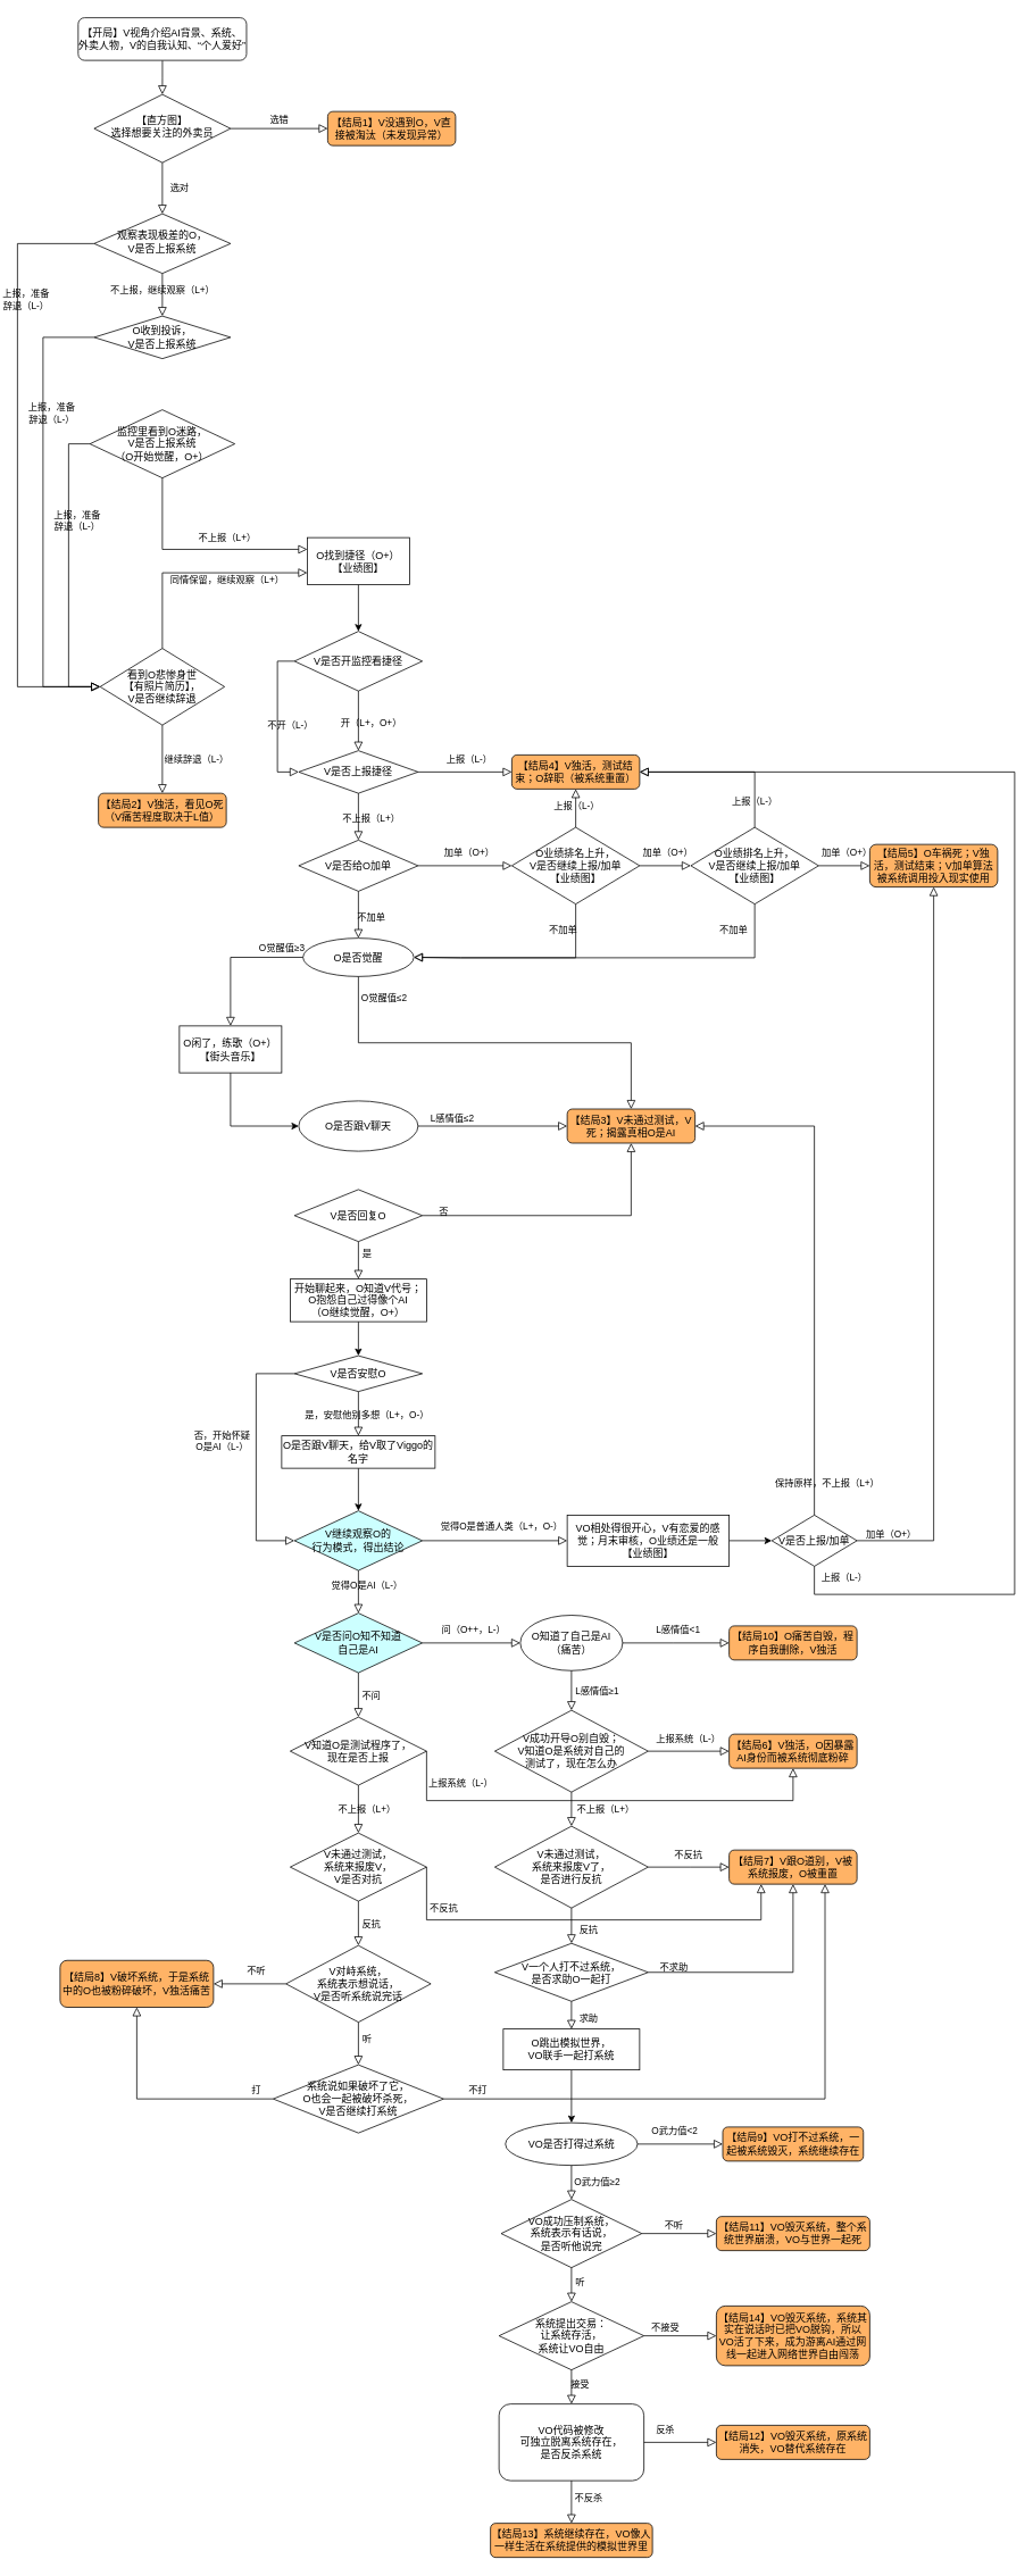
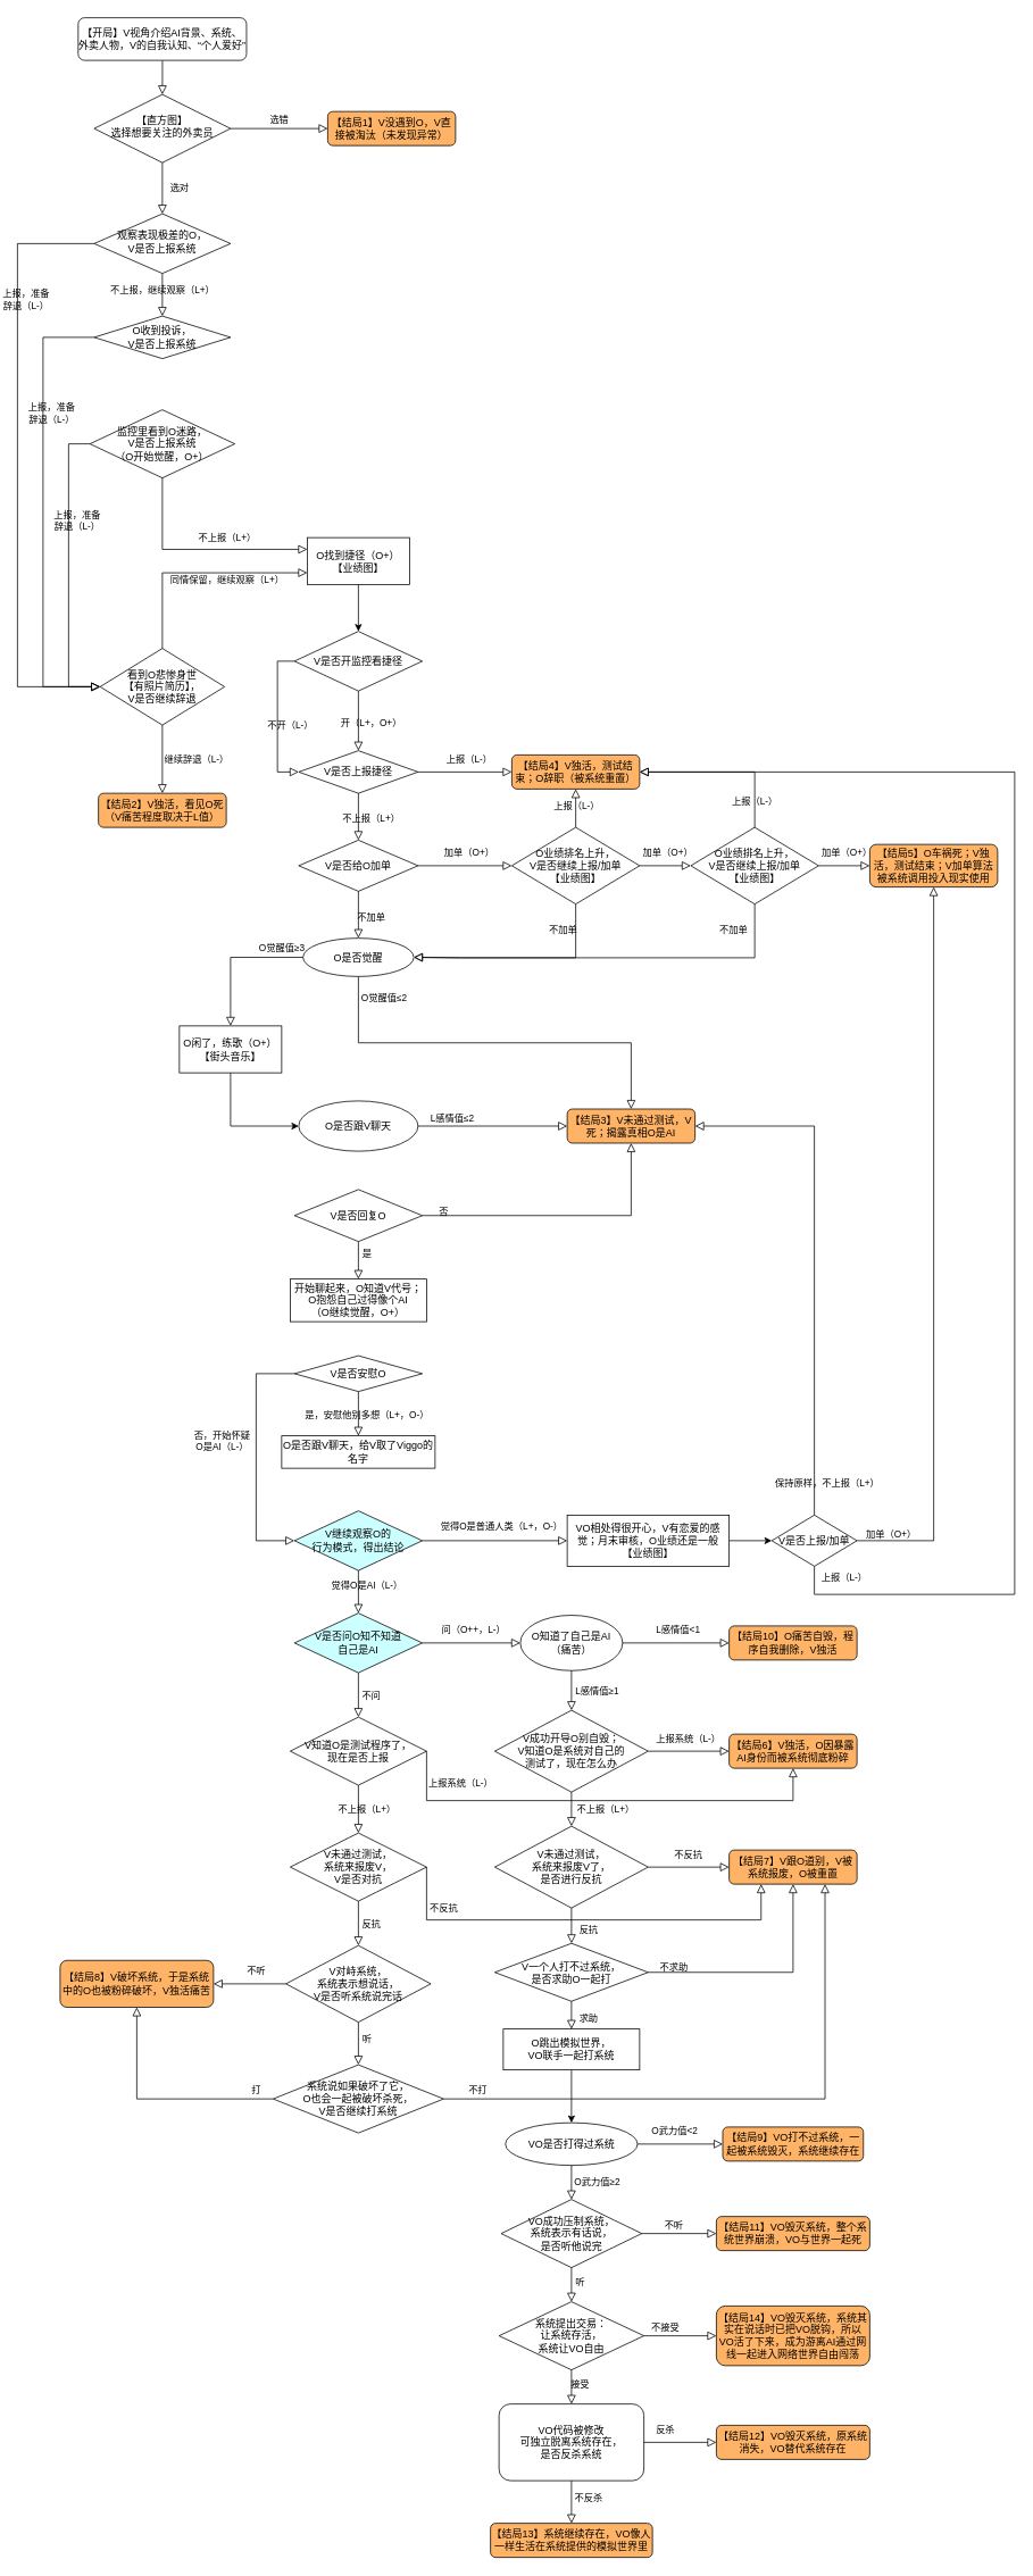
- <mxCell id="46" style="edgeStyle=orthogonalEdgeStyle;rounded=0;orthogonalLoop=1;jettySize=auto;html=1;entryX=0.5;entryY=0;entryDx=0;entryDy=0;fillColor=none;" parent="1" source="47" target="48" edge="1"><mxGeometry relative="1" as="geometry" /></mxCell>
- <mxCell id="94" style="edgeStyle=orthogonalEdgeStyle;rounded=0;orthogonalLoop=1;jettySize=auto;html=1;entryX=0.5;entryY=0;entryDx=0;entryDy=0;" parent="1" source="95" target="56" edge="1"><mxGeometry relative="1" as="geometry" /></mxCell>
